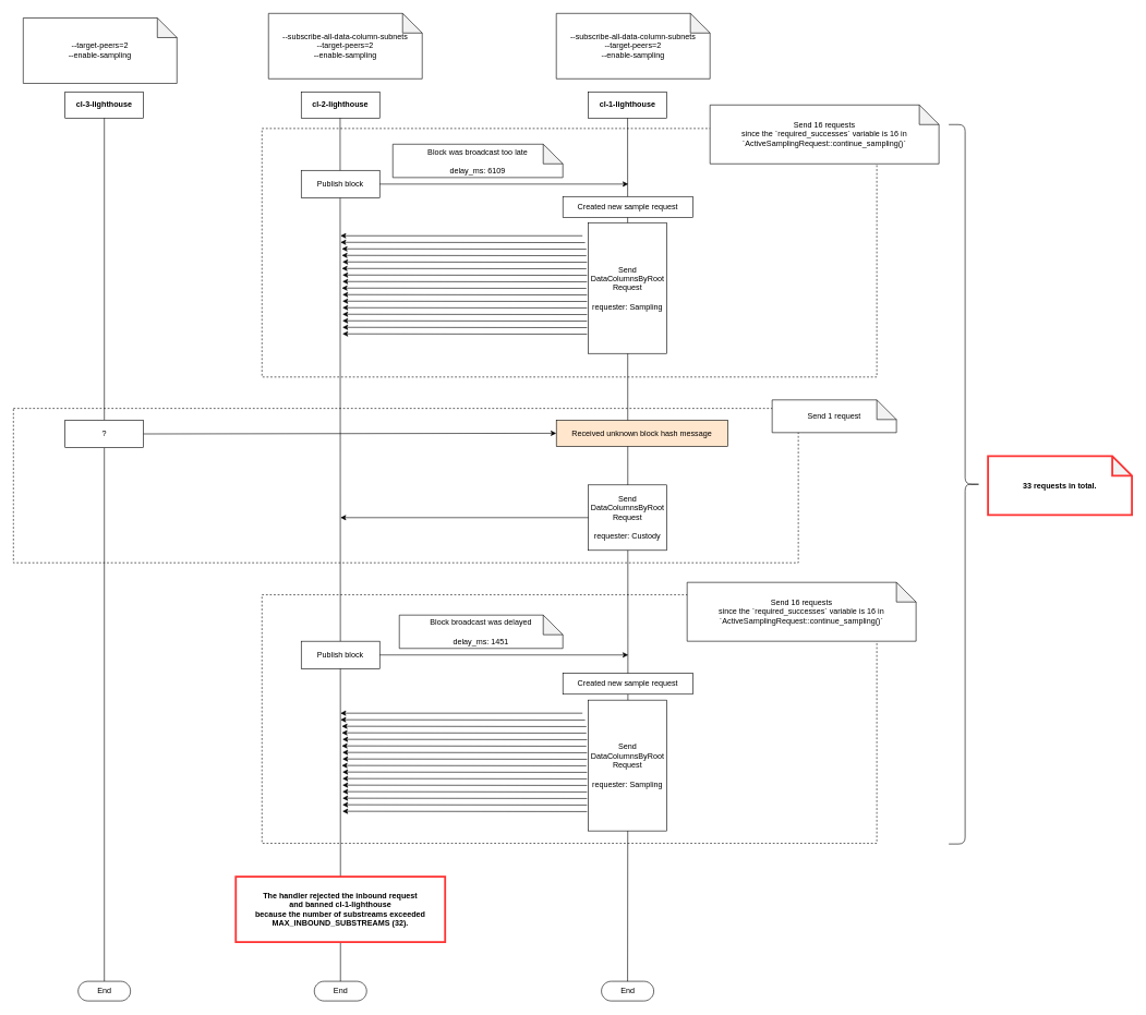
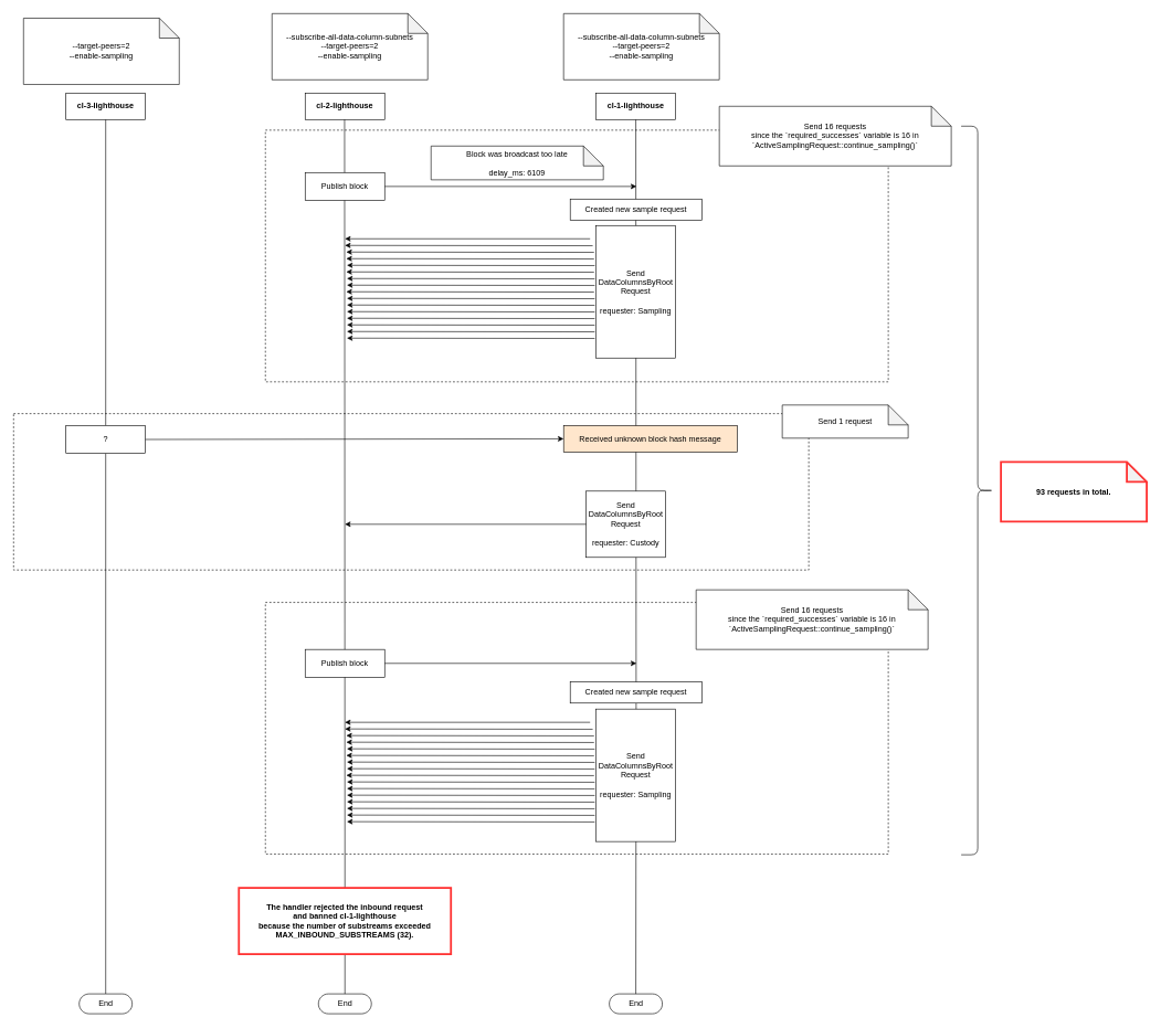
- <mxCell id="17" value="Block was broadcast too late&lt;br&gt;&lt;br&gt;delay_ms: 6109" style="shape=note;whiteSpace=wrap;html=1;backgroundOutline=1;darkOpacity=0.05;" vertex="1" parent="1"><mxGeometry x="600" y="220" width="260" height="51" as="geometry" /></mxCell>
+ <mxCell id="17" value="Block was broadcast too late&lt;br&gt;&lt;br&gt;delay_ms: 6109" style="shape=note;whiteSpace=wrap;html=1;backgroundOutline=1;darkOpacity=0.05;" vertex="1" parent="1"><mxGeometry x="650" y="220" width="260" height="51" as="geometry" /></mxCell>
- <mxCell id="66" value="33 requests in total." style="shape=note;whiteSpace=wrap;html=1;backgroundOutline=1;darkOpacity=0.05;fontStyle=1;strokeWidth=3;strokeColor=#FF3333;" vertex="1" parent="1"><mxGeometry x="1510" y="697" width="220" height="90" as="geometry" /></mxCell>
+ <mxCell id="66" value="93 requests in total." style="shape=note;whiteSpace=wrap;html=1;backgroundOutline=1;darkOpacity=0.05;fontStyle=1;strokeWidth=3;strokeColor=#FF3333;" vertex="1" parent="1"><mxGeometry x="1510" y="697" width="220" height="90" as="geometry" /></mxCell>
- <mxCell id="40" value="Send DataColumnsByRoot Request&lt;br&gt;&lt;br&gt;requester: Custody" style="rounded=0;whiteSpace=wrap;html=1;fontStyle=0" vertex="1" parent="1"><mxGeometry x="899" y="741" width="120" height="100" as="geometry" /></mxCell>
+ <mxCell id="40" value="Send DataColumnsByRoot Request&lt;br&gt;&lt;br&gt;requester: Custody" style="rounded=0;whiteSpace=wrap;html=1;fontStyle=0" vertex="1" parent="1"><mxGeometry x="884" y="741" width="120" height="100" as="geometry" /></mxCell>
- <mxCell id="45" value="Block broadcast was delayed&lt;br&gt;&lt;br&gt;delay_ms: 1451" style="shape=note;whiteSpace=wrap;html=1;backgroundOutline=1;darkOpacity=0.05;" vertex="1" parent="1"><mxGeometry x="610" y="940" width="250" height="51" as="geometry" /></mxCell>
